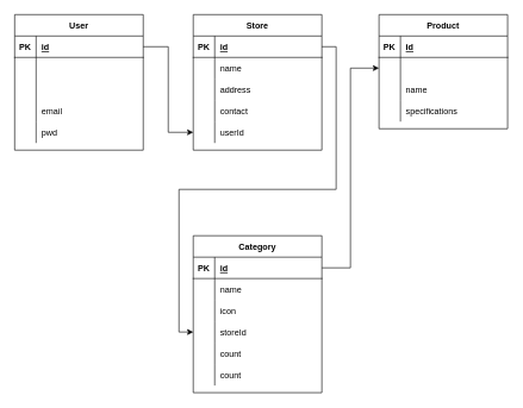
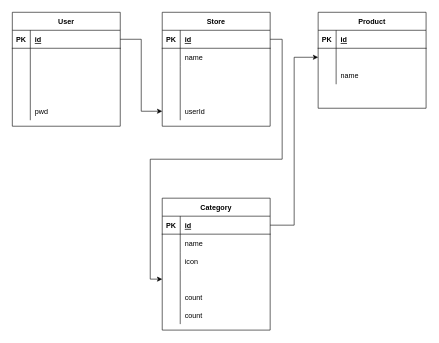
- <mxCell id="25" value="address" style="shape=partialRectangle;connectable=0;fillColor=none;top=0;left=0;bottom=0;right=0;align=left;spacingLeft=6;overflow=hidden;" parent="23" vertex="1"><mxGeometry x="30" width="150" height="30" as="geometry" /></mxCell>
- <mxCell id="12" value="email" style="shape=partialRectangle;connectable=0;fillColor=none;top=0;left=0;bottom=0;right=0;align=left;spacingLeft=6;overflow=hidden;" parent="10" vertex="1"><mxGeometry x="30" width="150" height="30" as="geometry" /></mxCell>
- <mxCell id="28" value="contact" style="shape=partialRectangle;connectable=0;fillColor=none;top=0;left=0;bottom=0;right=0;align=left;spacingLeft=6;overflow=hidden;" parent="26" vertex="1"><mxGeometry x="30" width="150" height="30" as="geometry" /></mxCell>
- <mxCell id="44" value="specifications" style="shape=partialRectangle;connectable=0;fillColor=none;top=0;left=0;bottom=0;right=0;align=left;spacingLeft=6;overflow=hidden;" parent="42" vertex="1"><mxGeometry x="30" width="150" height="30" as="geometry" /></mxCell>
- <mxCell id="57" value="storeId" style="shape=partialRectangle;connectable=0;fillColor=none;top=0;left=0;bottom=0;right=0;align=left;spacingLeft=6;overflow=hidden;" parent="55" vertex="1"><mxGeometry x="30" width="150" height="30" as="geometry" /></mxCell>
